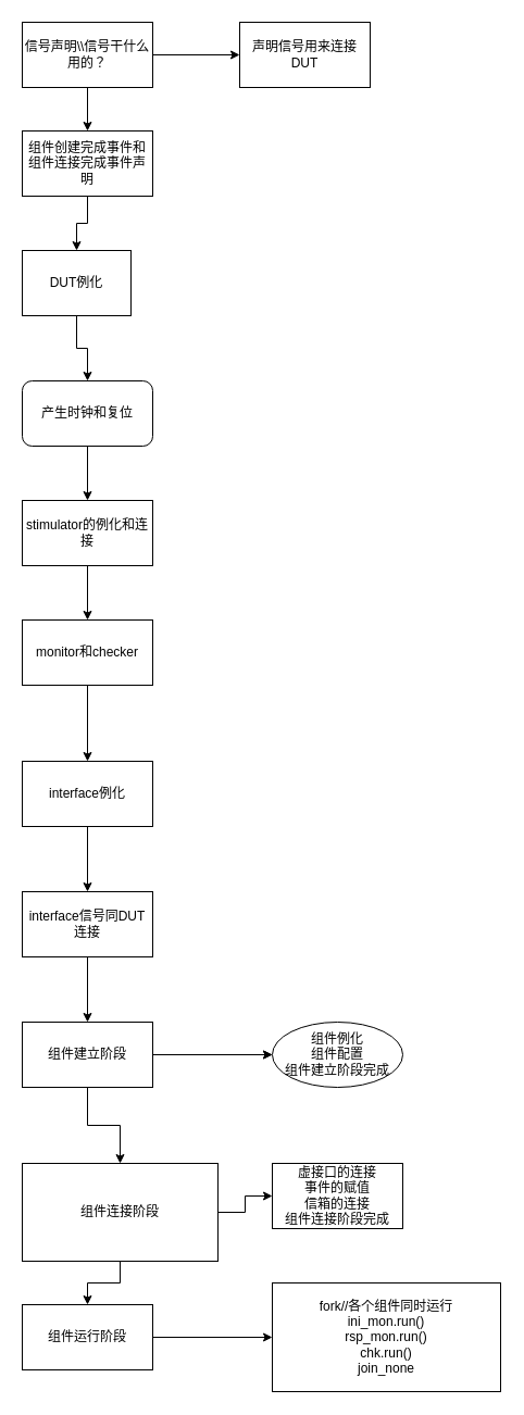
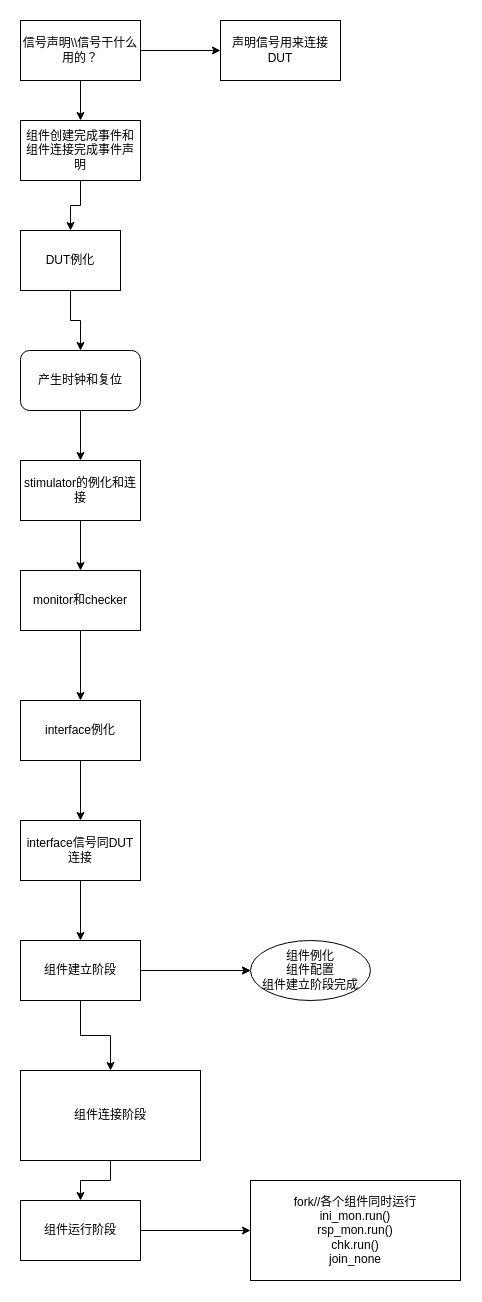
- <mxCell id="27" value="虚接口的连接&lt;br&gt;事件的赋值&lt;br&gt;信箱的连接&lt;br&gt;组件连接阶段完成" style="whiteSpace=wrap;html=1;rounded=0;" vertex="1" parent="1"><mxGeometry x="250" y="1070" width="120" height="60" as="geometry" /></mxCell>
- <mxCell id="23" value="" style="edgeStyle=orthogonalEdgeStyle;rounded=0;orthogonalLoop=1;jettySize=auto;html=1;" edge="1" parent="1" source="25" target="27"><mxGeometry relative="1" as="geometry" /></mxCell>
